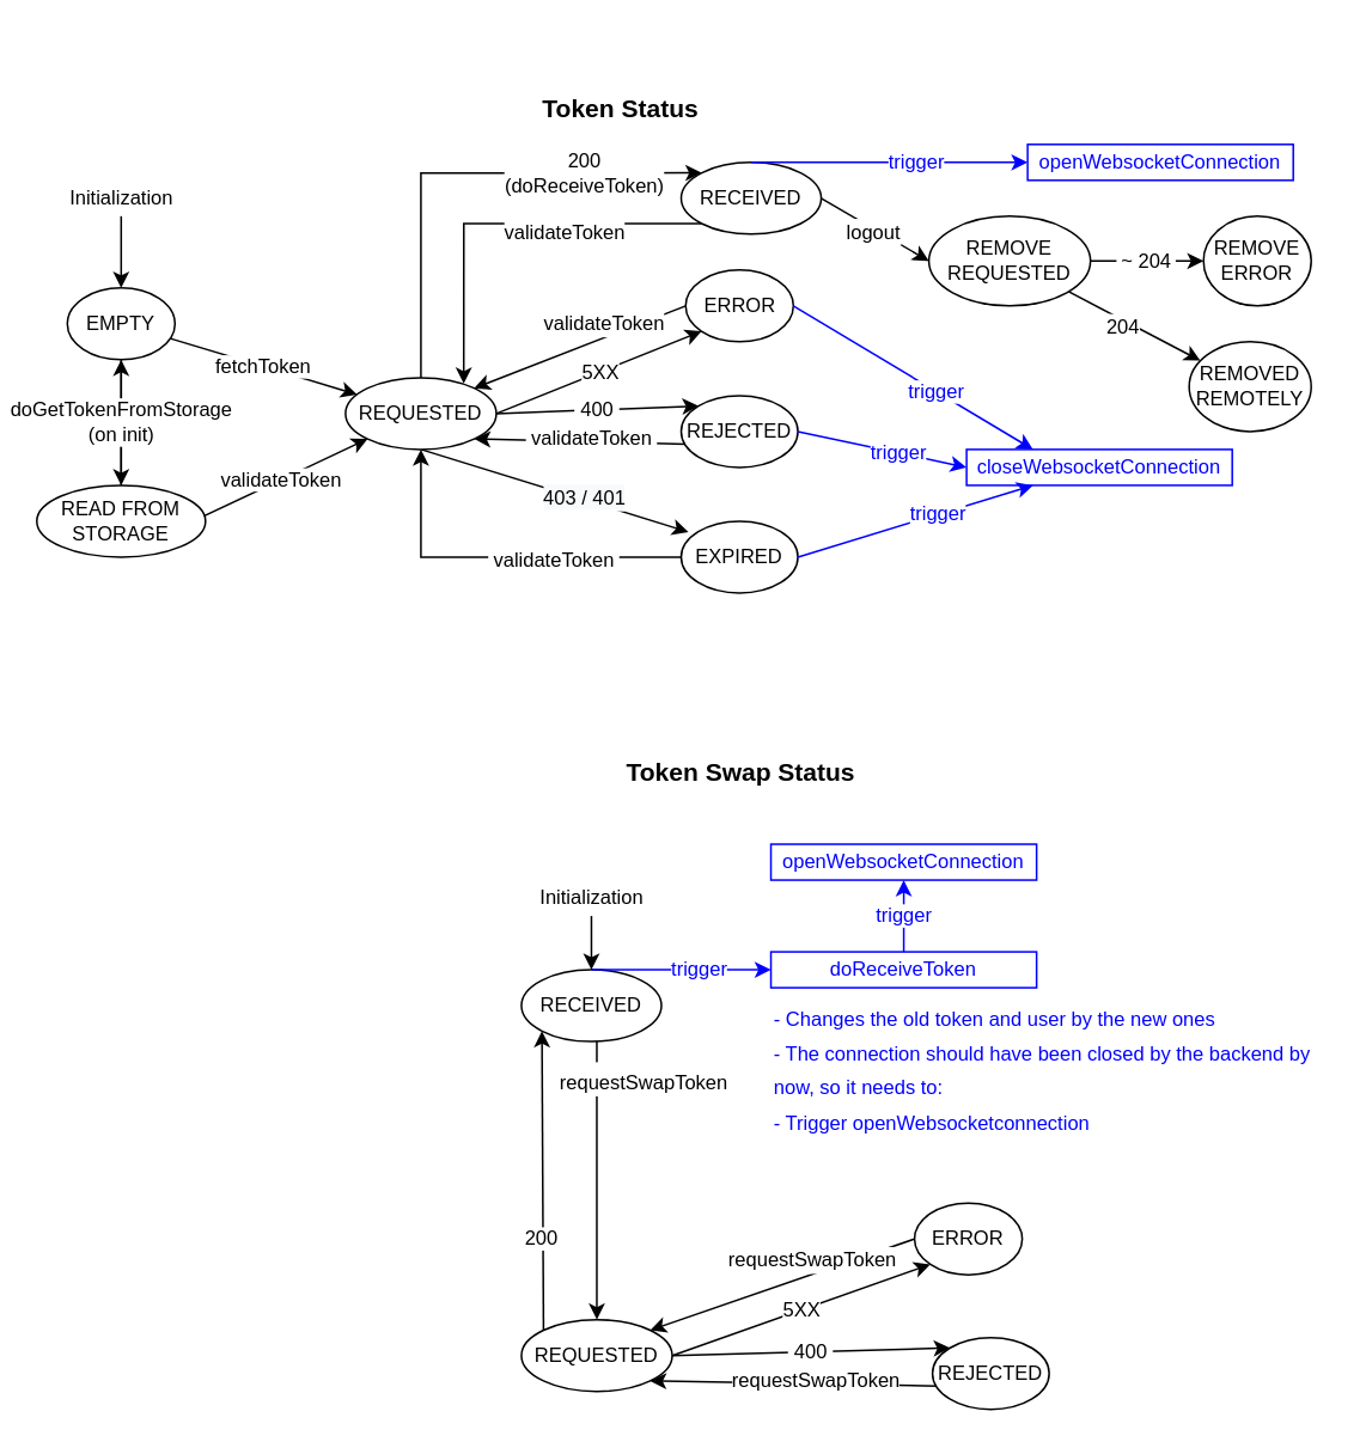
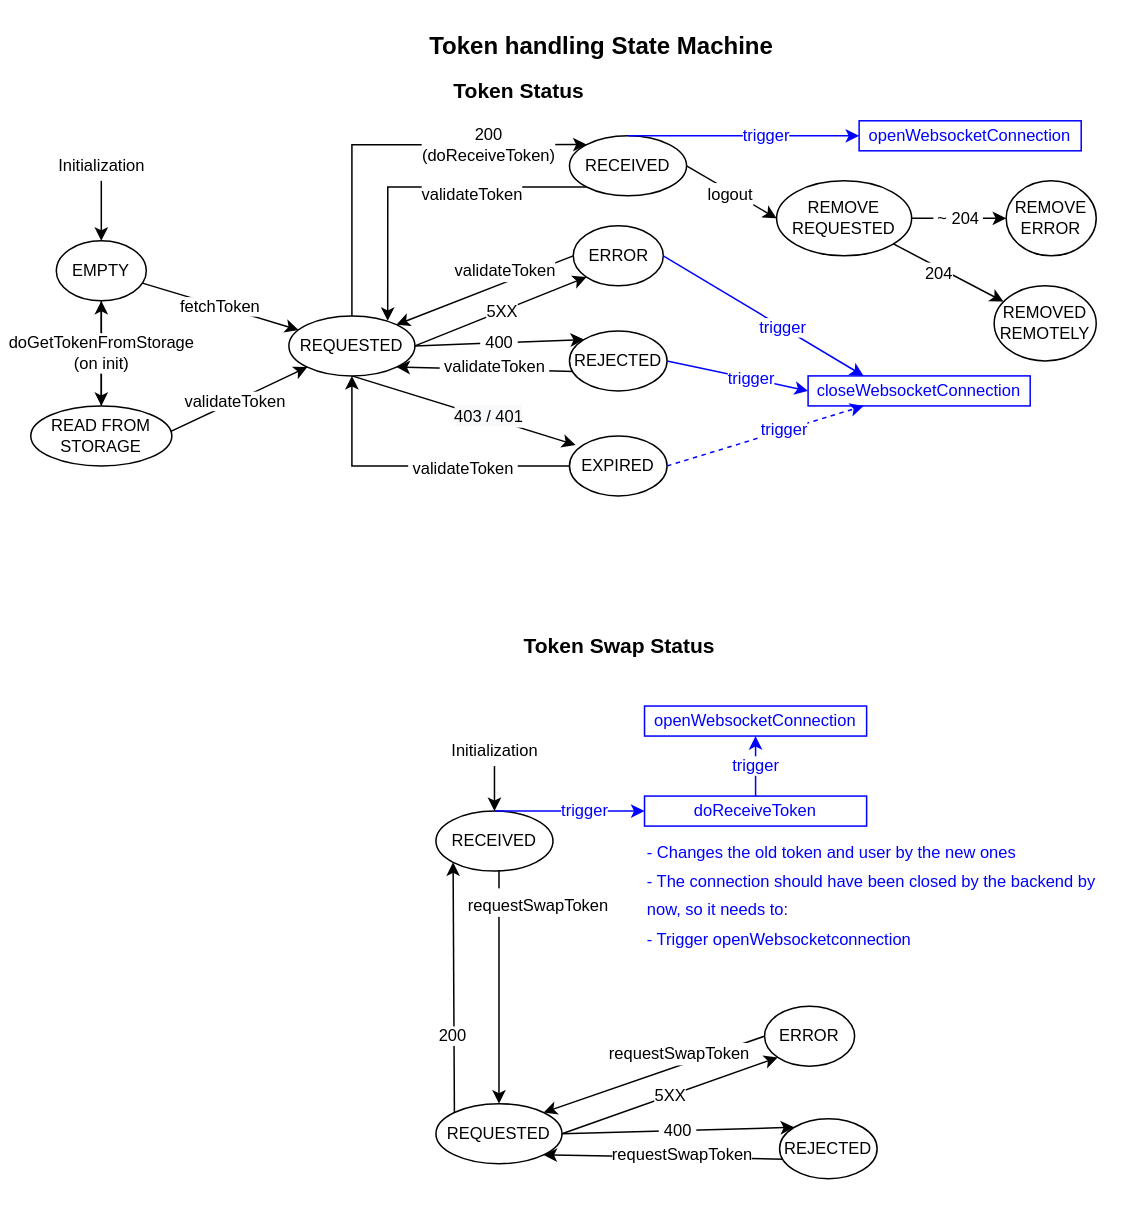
+ <mxCell id="2" value="&lt;font style=&quot;font-size: 16px;&quot;&gt;Token handling State Machine&lt;br style=&quot;font-size: 16px;&quot;&gt;&lt;/font&gt;" style="text;html=1;align=center;verticalAlign=middle;resizable=0;points=[];autosize=1;fontSize=16;fontStyle=1" parent="1" vertex="1"><mxGeometry x="280" y="20" width="240" height="20" as="geometry" /></mxCell>
- <mxCell id="41" value="&lt;font color=&quot;#0000ff&quot;&gt;trigger&lt;/font&gt;" style="rounded=0;orthogonalLoop=1;jettySize=auto;html=1;fontSize=11;strokeColor=#0000FF;entryX=0.25;entryY=1;entryDx=0;entryDy=0;exitX=1;exitY=0.5;exitDx=0;exitDy=0;" parent="1" source="33" target="39" edge="1"><mxGeometry x="0.195" relative="1" as="geometry"><mxPoint x="470" y="260" as="sourcePoint" /><mxPoint as="offset" /><mxPoint x="558" y="280" as="targetPoint" /></mxGeometry></mxCell>
+ <mxCell id="41" value="&lt;font color=&quot;#0000ff&quot;&gt;trigger&lt;/font&gt;" style="rounded=0;orthogonalLoop=1;jettySize=auto;html=1;fontSize=11;strokeColor=#0000FF;entryX=0.25;entryY=1;entryDx=0;entryDy=0;exitX=1;exitY=0.5;exitDx=0;exitDy=0;dashed=1;" parent="1" source="33" target="39" edge="1"><mxGeometry x="0.195" relative="1" as="geometry"><mxPoint x="470" y="260" as="sourcePoint" /><mxPoint as="offset" /><mxPoint x="558" y="280" as="targetPoint" /></mxGeometry></mxCell>
